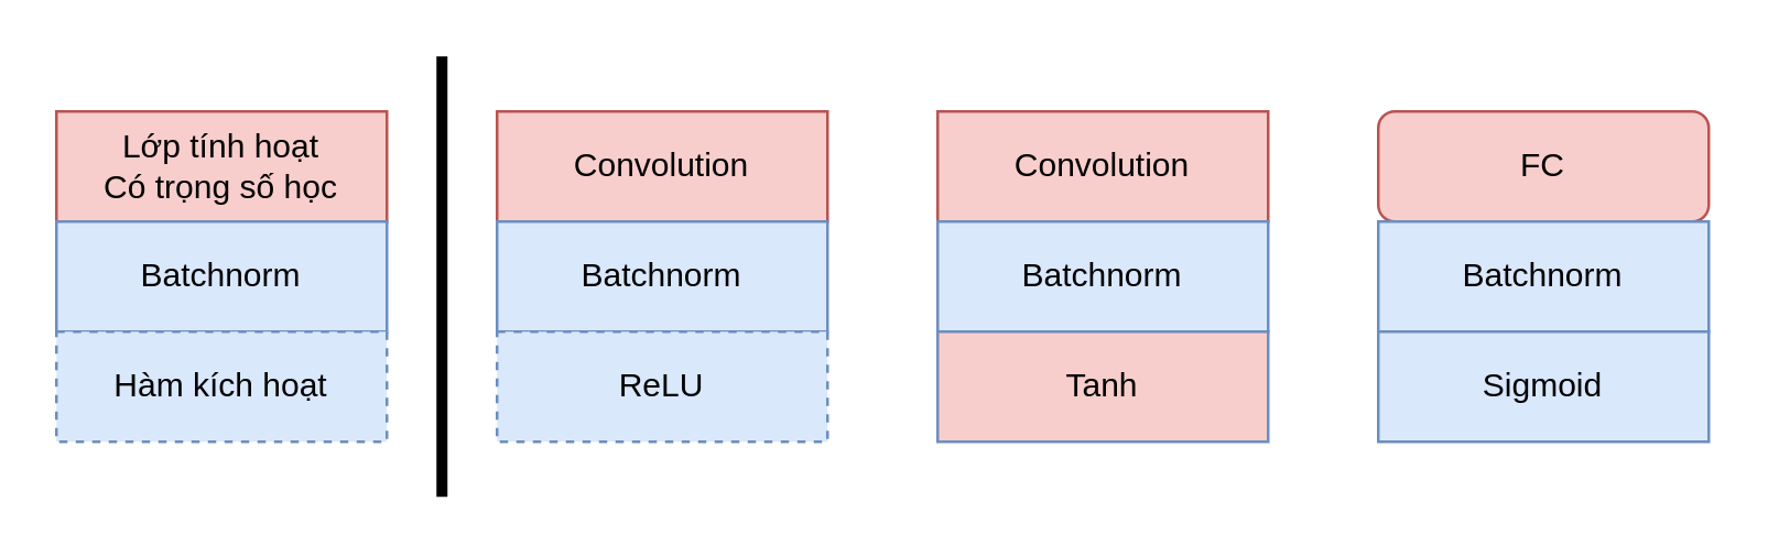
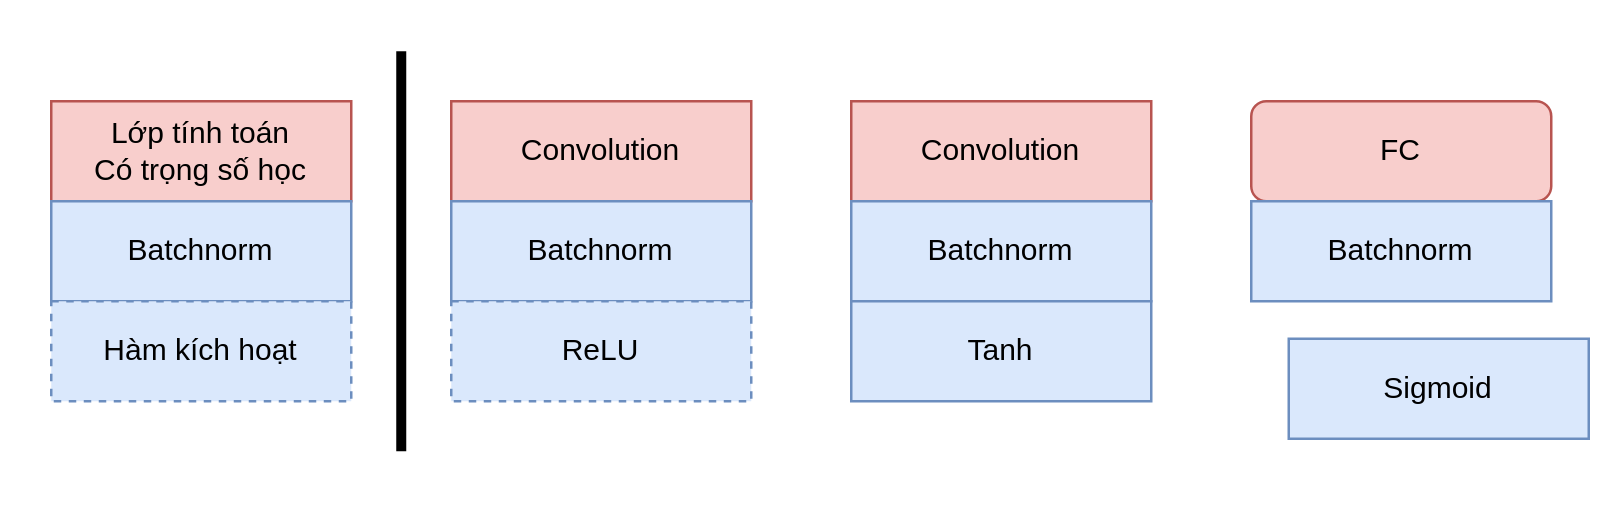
- <mxCell id="11" value="Lớp tính hoạt&lt;br&gt;Có trọng số học" style="rounded=0;whiteSpace=wrap;html=1;fillColor=#f8cecc;strokeColor=#b85450;" vertex="1" parent="1"><mxGeometry x="20" y="40" width="120" height="40" as="geometry" /></mxCell>
+ <mxCell id="11" value="Lớp tính toán&lt;br&gt;Có trọng số học" style="rounded=0;whiteSpace=wrap;html=1;fillColor=#f8cecc;strokeColor=#b85450;" vertex="1" parent="1"><mxGeometry x="20" y="40" width="120" height="40" as="geometry" /></mxCell>
- <mxCell id="7" value="Tanh" style="rounded=0;whiteSpace=wrap;html=1;fillColor=#f8cecc;strokeColor=#6c8ebf;" vertex="1" parent="1"><mxGeometry x="340" y="120" width="120" height="40" as="geometry" /></mxCell>
+ <mxCell id="7" value="Tanh" style="rounded=0;whiteSpace=wrap;html=1;fillColor=#dae8fc;strokeColor=#6c8ebf;" vertex="1" parent="1"><mxGeometry x="340" y="120" width="120" height="40" as="geometry" /></mxCell>
- <mxCell id="10" value="Sigmoid" style="rounded=0;whiteSpace=wrap;html=1;fillColor=#dae8fc;strokeColor=#6c8ebf;" vertex="1" parent="1"><mxGeometry x="500" y="120" width="120" height="40" as="geometry" /></mxCell>
+ <mxCell id="10" value="Sigmoid" style="rounded=0;whiteSpace=wrap;html=1;fillColor=#dae8fc;strokeColor=#6c8ebf;" vertex="1" parent="1"><mxGeometry x="515" y="135" width="120" height="40" as="geometry" /></mxCell>
